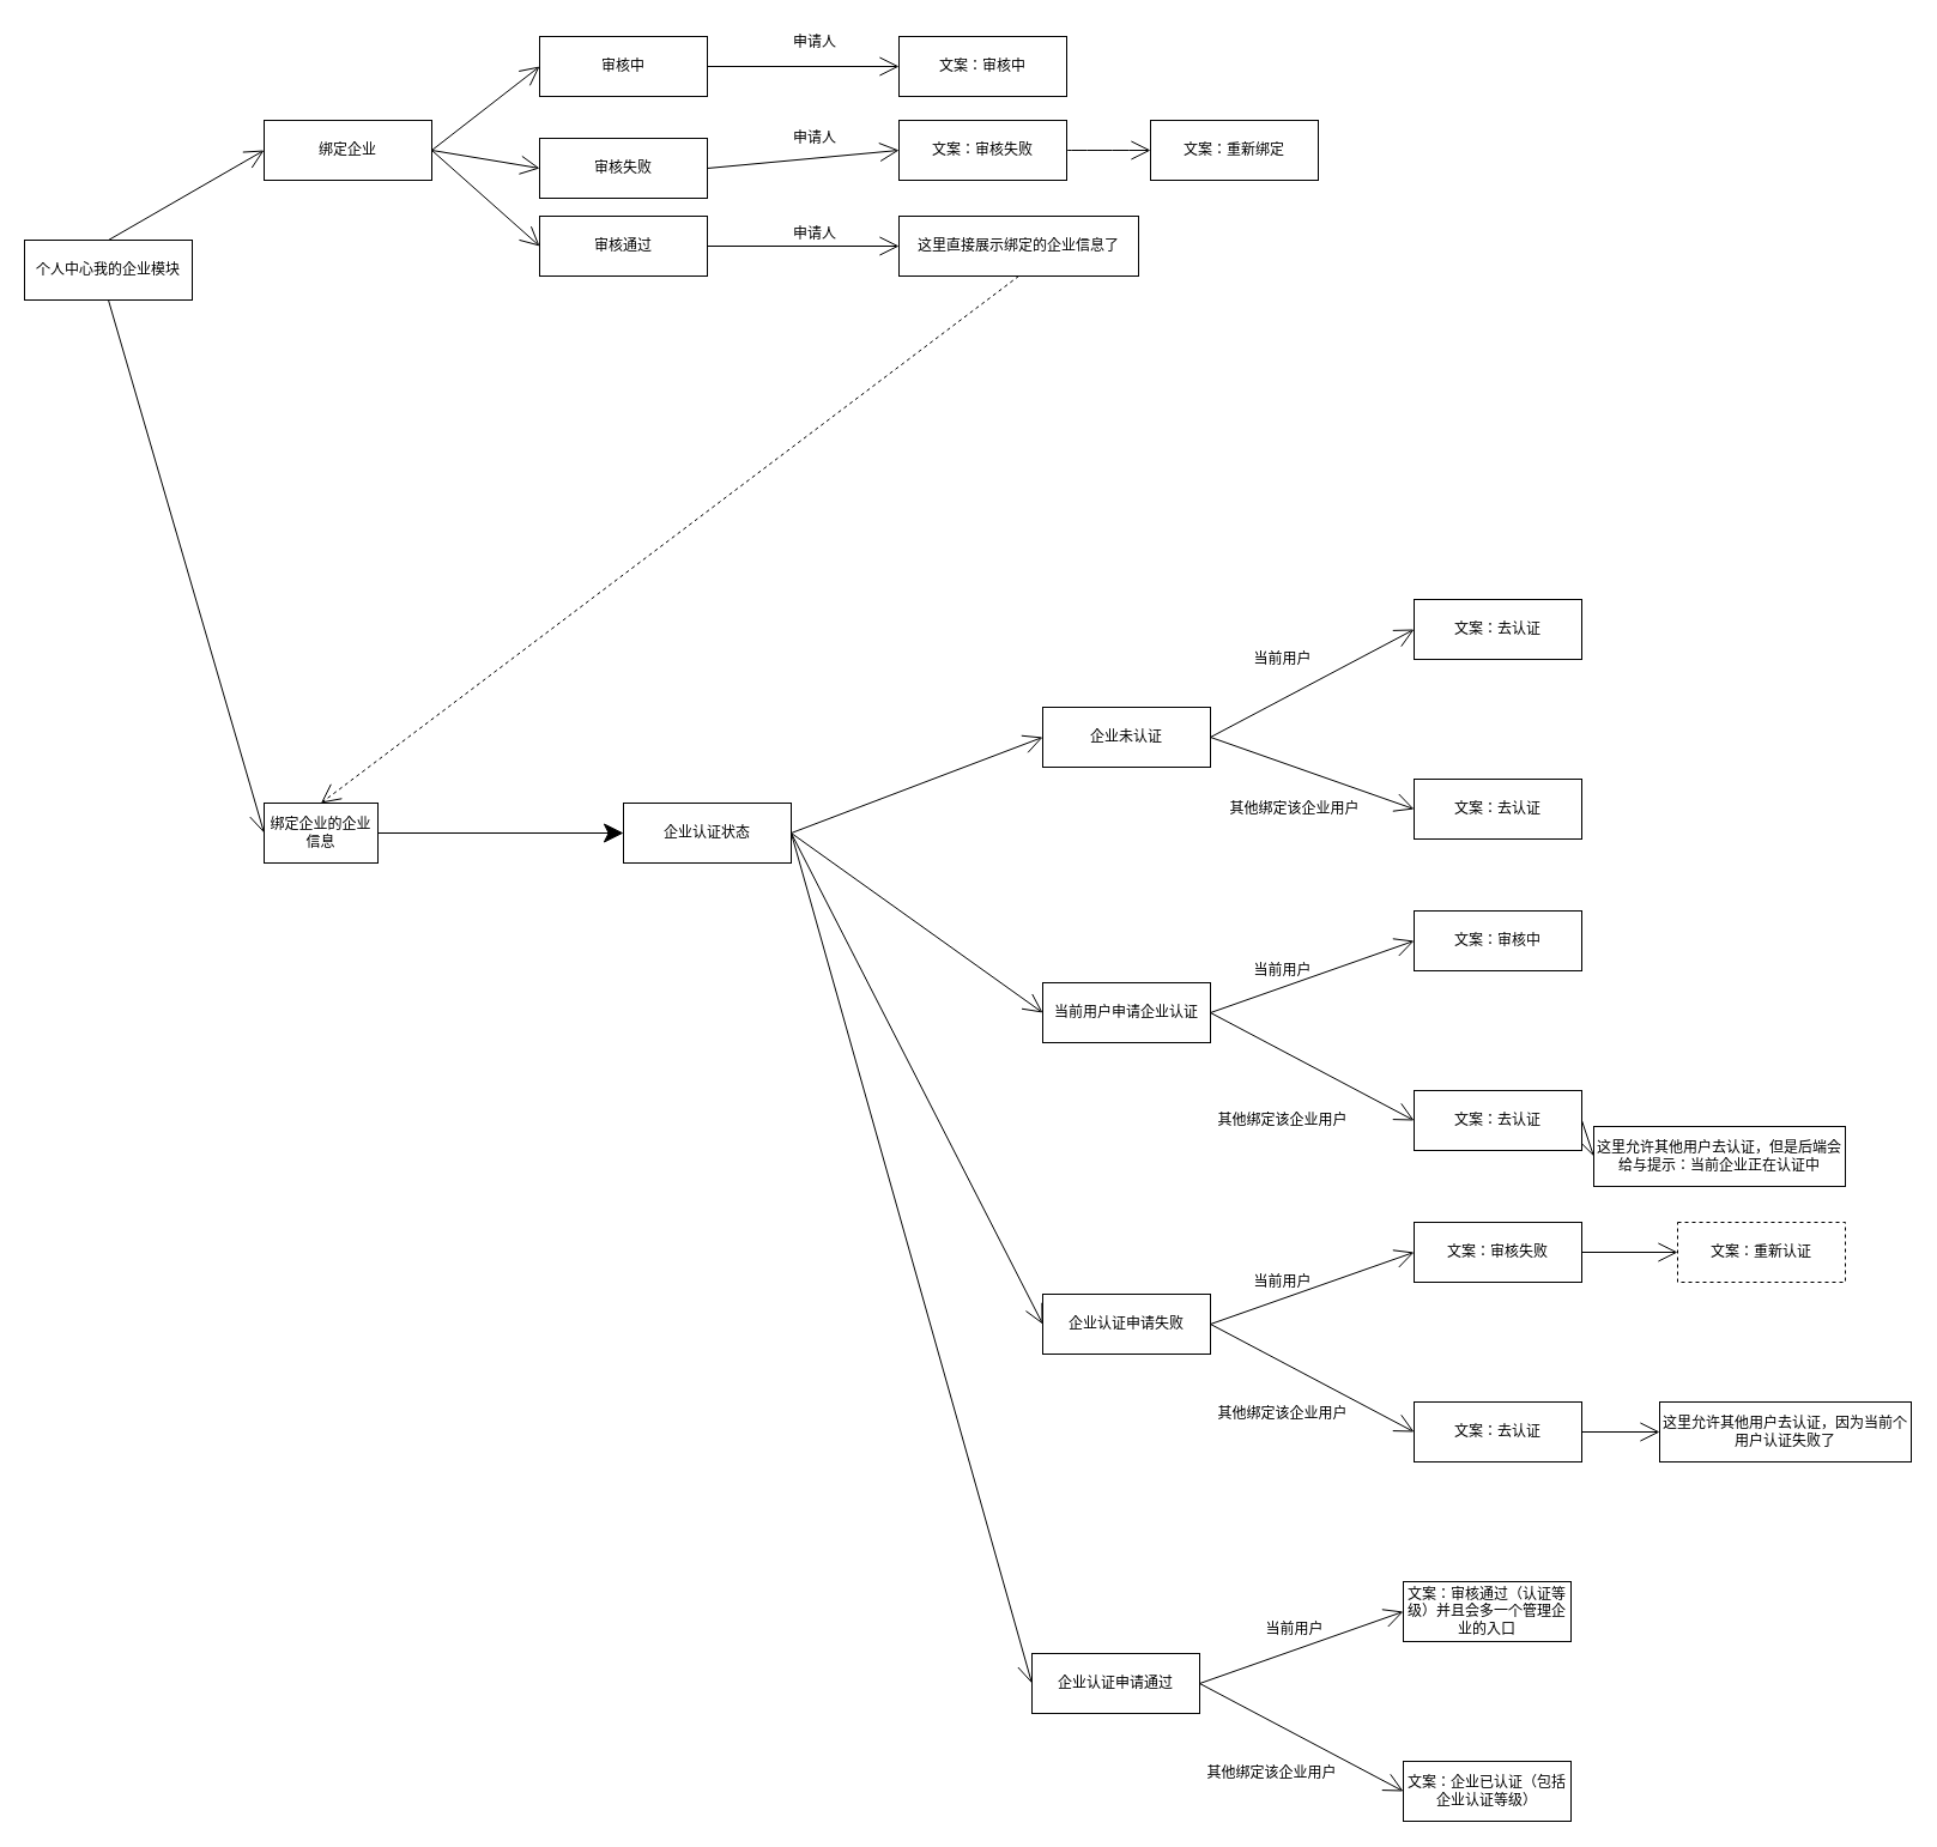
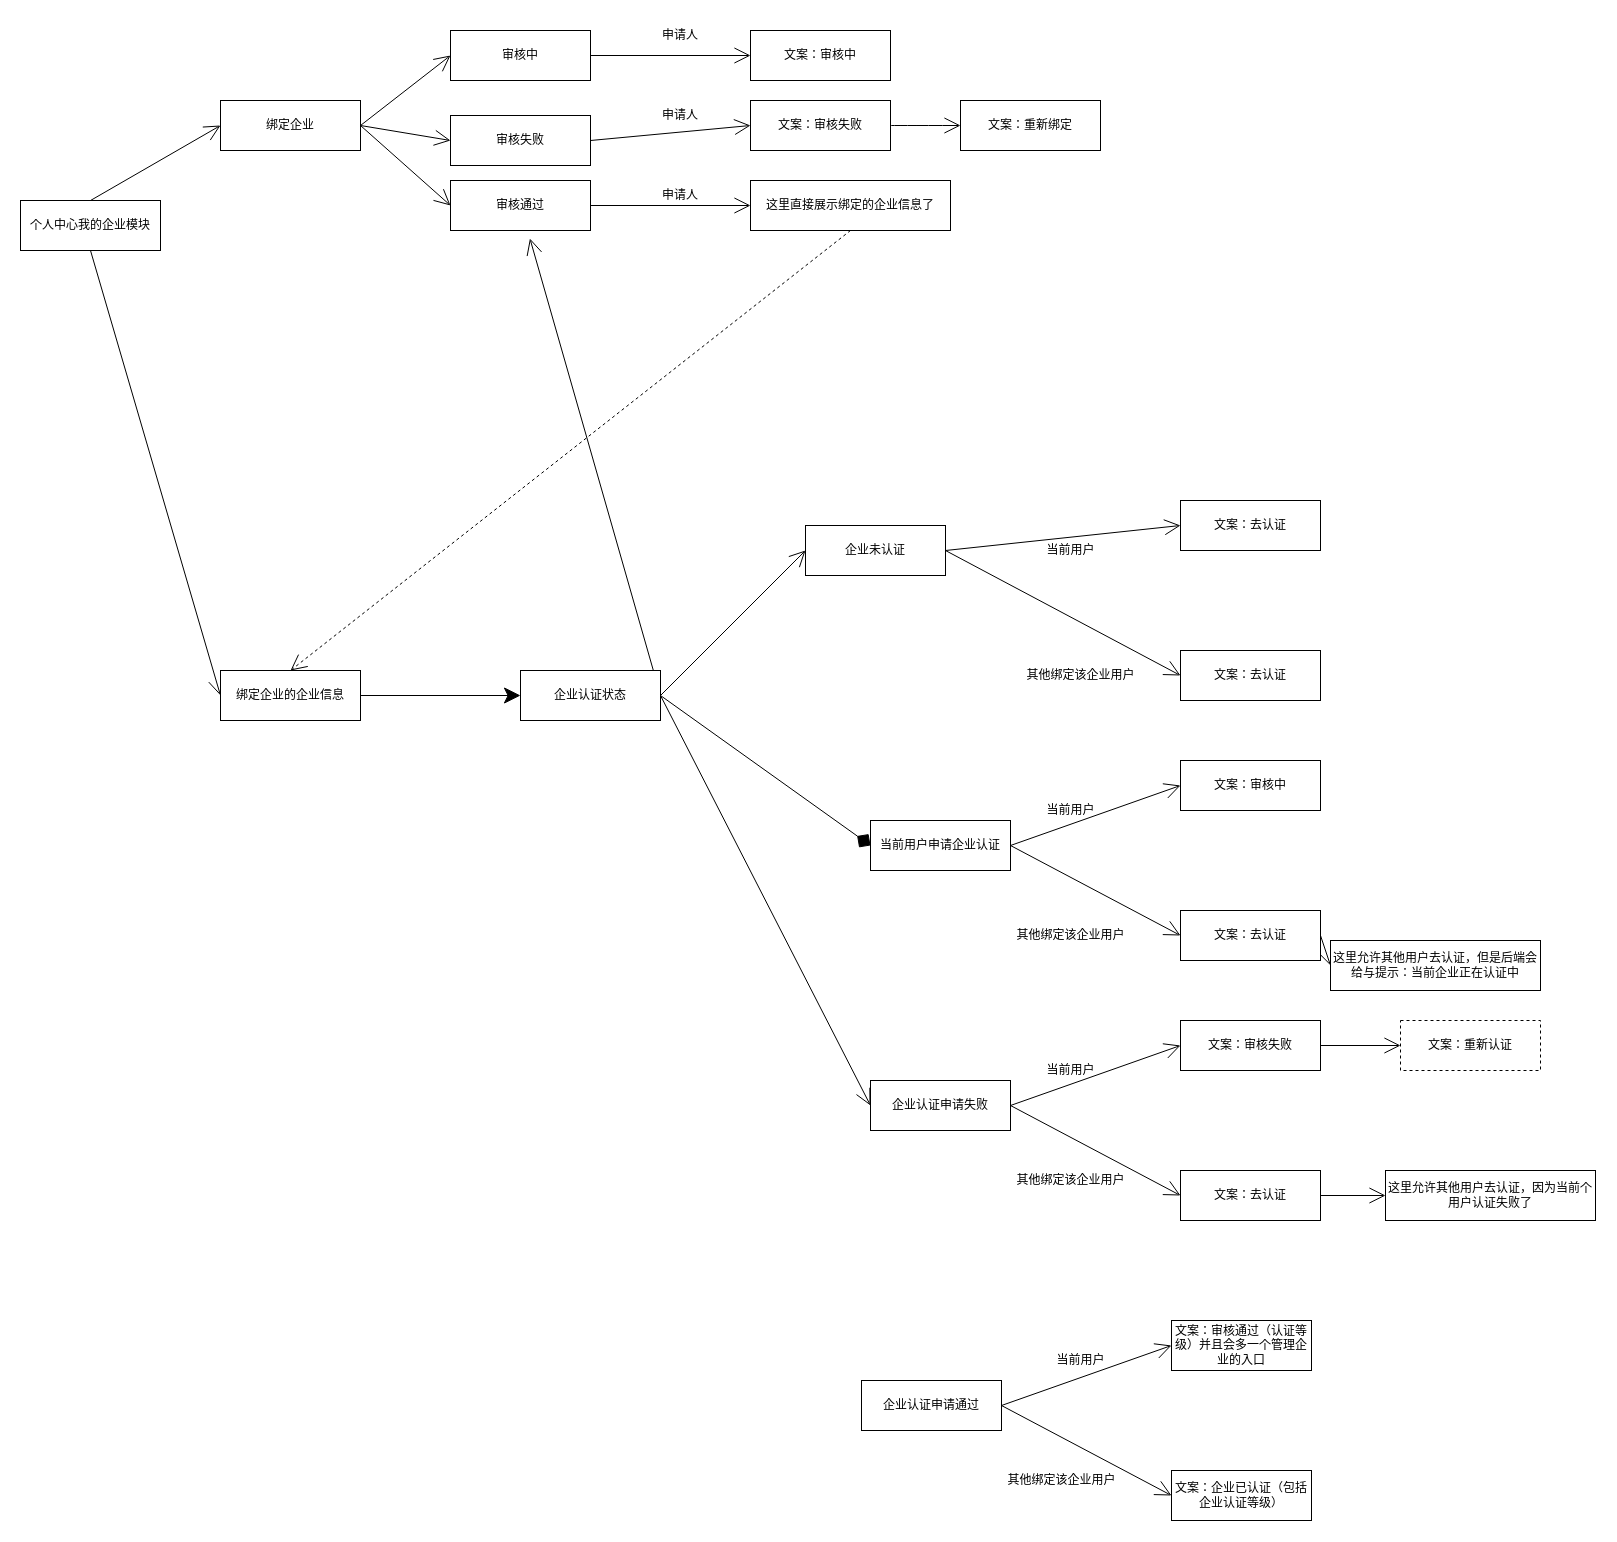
- <mxCell id="33" value="企业未认证" style="whiteSpace=wrap;html=1;rounded=0;shadow=0;glass=0;sketch=0;fontFamily=Helvetica;fontSize=12;fontColor=default;strokeColor=default;fillColor=default;" vertex="1" parent="1"><mxGeometry x="870" y="590" width="140" height="50" as="geometry" /></mxCell>
+ <mxCell id="33" value="企业未认证" style="whiteSpace=wrap;html=1;rounded=0;shadow=0;glass=0;sketch=0;fontFamily=Helvetica;fontSize=12;fontColor=default;strokeColor=default;fillColor=default;" vertex="1" parent="1"><mxGeometry x="805" y="525" width="140" height="50" as="geometry" /></mxCell>
- <mxCell id="24" value="绑定企业的企业信息" style="whiteSpace=wrap;html=1;rounded=0;shadow=0;glass=0;sketch=0;fontFamily=Helvetica;fontSize=12;fontColor=default;strokeColor=default;fillColor=default;" vertex="1" parent="1"><mxGeometry x="220" y="670" width="95" height="50" as="geometry" /></mxCell>
+ <mxCell id="24" value="绑定企业的企业信息" style="whiteSpace=wrap;html=1;rounded=0;shadow=0;glass=0;sketch=0;fontFamily=Helvetica;fontSize=12;fontColor=default;strokeColor=default;fillColor=default;" vertex="1" parent="1"><mxGeometry x="220" y="670" width="140" height="50" as="geometry" /></mxCell>
- <mxCell id="26" style="edgeStyle=none;hachureGap=4;orthogonalLoop=1;jettySize=auto;html=1;entryX=0;entryY=0.5;entryDx=0;entryDy=0;fontFamily=Helvetica;fontSource=https%3A%2F%2Ffonts.googleapis.com%2Fcss%3Ffamily%3DArchitects%2BDaughter;fontSize=12;fontColor=default;endArrow=open;startSize=14;endSize=14;sourcePerimeterSpacing=8;targetPerimeterSpacing=8;exitX=1;exitY=0.5;exitDx=0;exitDy=0;" edge="1" parent="1" source="29" target="30"><mxGeometry relative="1" as="geometry"><mxPoint x="650" y="600" as="sourcePoint" /></mxGeometry></mxCell>
+ <mxCell id="26" style="edgeStyle=none;hachureGap=4;orthogonalLoop=1;jettySize=auto;html=1;entryX=0;entryY=0.5;entryDx=0;entryDy=0;fontFamily=Helvetica;fontSource=https%3A%2F%2Ffonts.googleapis.com%2Fcss%3Ffamily%3DArchitects%2BDaughter;fontSize=12;fontColor=default;endArrow=diamond;startSize=14;endSize=14;sourcePerimeterSpacing=8;targetPerimeterSpacing=8;exitX=1;exitY=0.5;exitDx=0;exitDy=0;" edge="1" parent="1" source="29" target="30"><mxGeometry relative="1" as="geometry"><mxPoint x="650" y="600" as="sourcePoint" /></mxGeometry></mxCell>
- <mxCell id="28" style="edgeStyle=none;hachureGap=4;orthogonalLoop=1;jettySize=auto;html=1;exitX=1;exitY=0.5;exitDx=0;exitDy=0;entryX=0;entryY=0.5;entryDx=0;entryDy=0;fontFamily=Helvetica;fontSource=https%3A%2F%2Ffonts.googleapis.com%2Fcss%3Ffamily%3DArchitects%2BDaughter;fontSize=12;fontColor=default;endArrow=open;startSize=14;endSize=14;sourcePerimeterSpacing=8;targetPerimeterSpacing=8;" edge="1" parent="1" source="29" target="56"><mxGeometry relative="1" as="geometry"><mxPoint x="510" y="1485" as="targetPoint" /></mxGeometry></mxCell>
+ <mxCell id="28" style="edgeStyle=none;hachureGap=4;orthogonalLoop=1;jettySize=auto;html=1;exitX=1;exitY=0.5;exitDx=0;exitDy=0;fontFamily=Helvetica;fontSource=https%3A%2F%2Ffonts.googleapis.com%2Fcss%3Ffamily%3DArchitects%2BDaughter;fontSize=12;fontColor=default;endArrow=open;startSize=14;endSize=14;sourcePerimeterSpacing=8;targetPerimeterSpacing=8;" edge="1" parent="1" source="29" target="22"><mxGeometry relative="1" as="geometry"><mxPoint x="510" y="1485" as="targetPoint" /></mxGeometry></mxCell>
